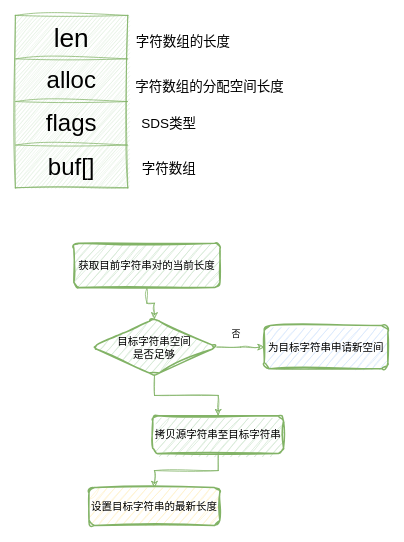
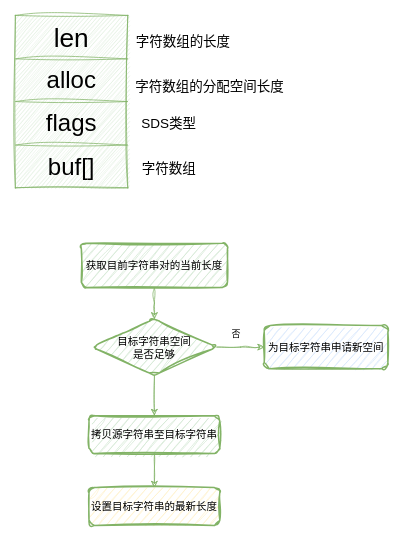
- <mxCell id="16" value="&lt;font style=&quot;font-size: 14px;&quot;&gt;获取目前字符串对的当前长度&lt;/font&gt;" style="rounded=1;whiteSpace=wrap;html=1;absoluteArcSize=1;arcSize=14;strokeWidth=2;fontSize=14;sketch=1;curveFitting=1;jiggle=2;fillColor=#d5e8d4;strokeColor=#82b366;" vertex="1" parent="1"><mxGeometry x="98" y="324" width="195" height="59" as="geometry" /></mxCell>
+ <mxCell id="16" value="&lt;font style=&quot;font-size: 14px;&quot;&gt;获取目前字符串对的当前长度&lt;/font&gt;" style="rounded=1;whiteSpace=wrap;html=1;absoluteArcSize=1;arcSize=14;strokeWidth=2;fontSize=14;sketch=1;curveFitting=1;jiggle=2;fillColor=#d5e8d4;strokeColor=#82b366;" vertex="1" parent="1"><mxGeometry x="108" y="324" width="195" height="59" as="geometry" /></mxCell>
- <mxCell id="22" value="拷贝源字符串至目标字符串" style="whiteSpace=wrap;html=1;fontSize=14;rounded=1;arcSize=14;strokeWidth=2;sketch=1;curveFitting=1;jiggle=2;fillColor=#d5e8d4;strokeColor=#82b366;" vertex="1" parent="1"><mxGeometry x="203.25" y="554" width="174.5" height="50.5" as="geometry" /></mxCell>
+ <mxCell id="22" value="拷贝源字符串至目标字符串" style="whiteSpace=wrap;html=1;fontSize=14;rounded=1;arcSize=14;strokeWidth=2;sketch=1;curveFitting=1;jiggle=2;fillColor=#d5e8d4;strokeColor=#82b366;" vertex="1" parent="1"><mxGeometry x="118.25" y="554" width="174.5" height="50.5" as="geometry" /></mxCell>
